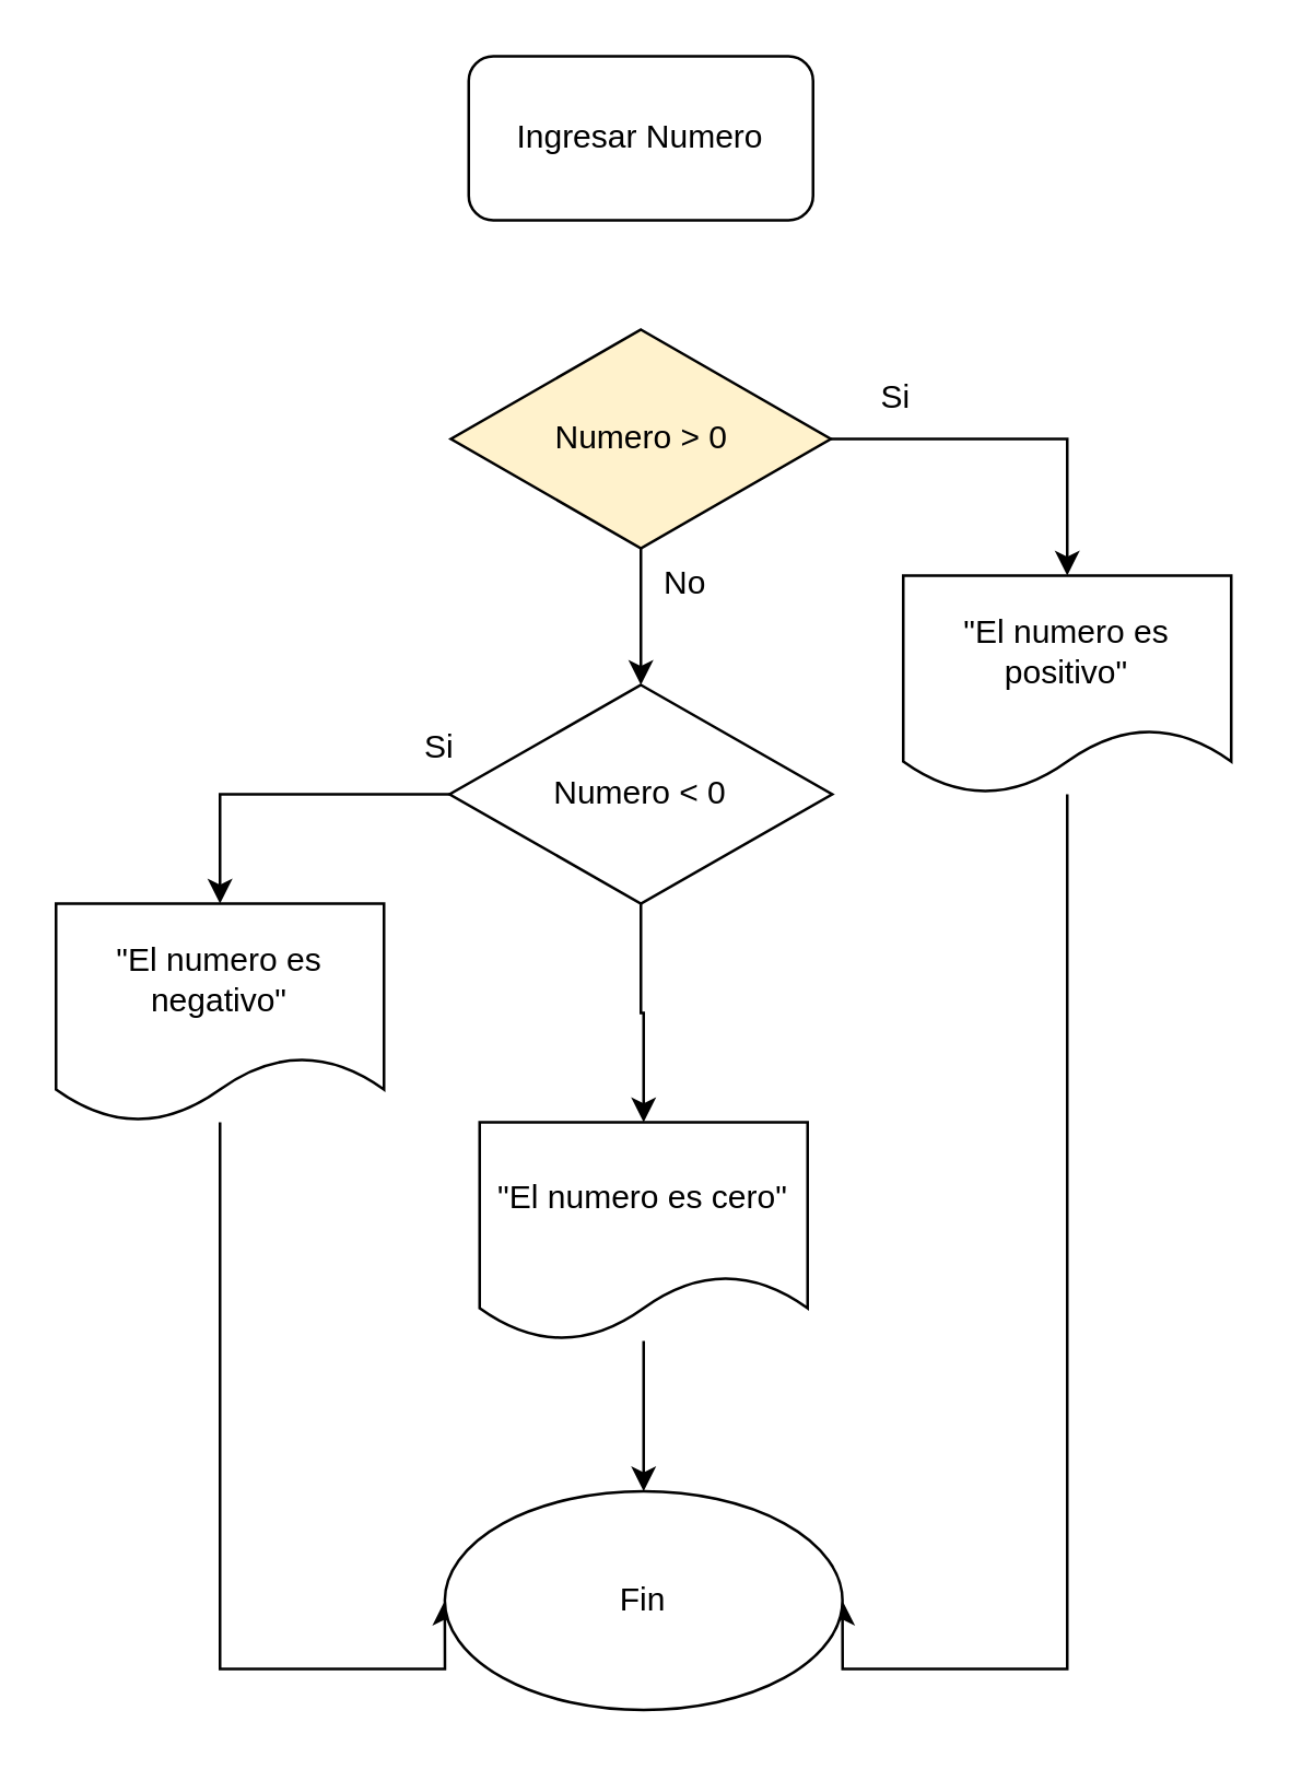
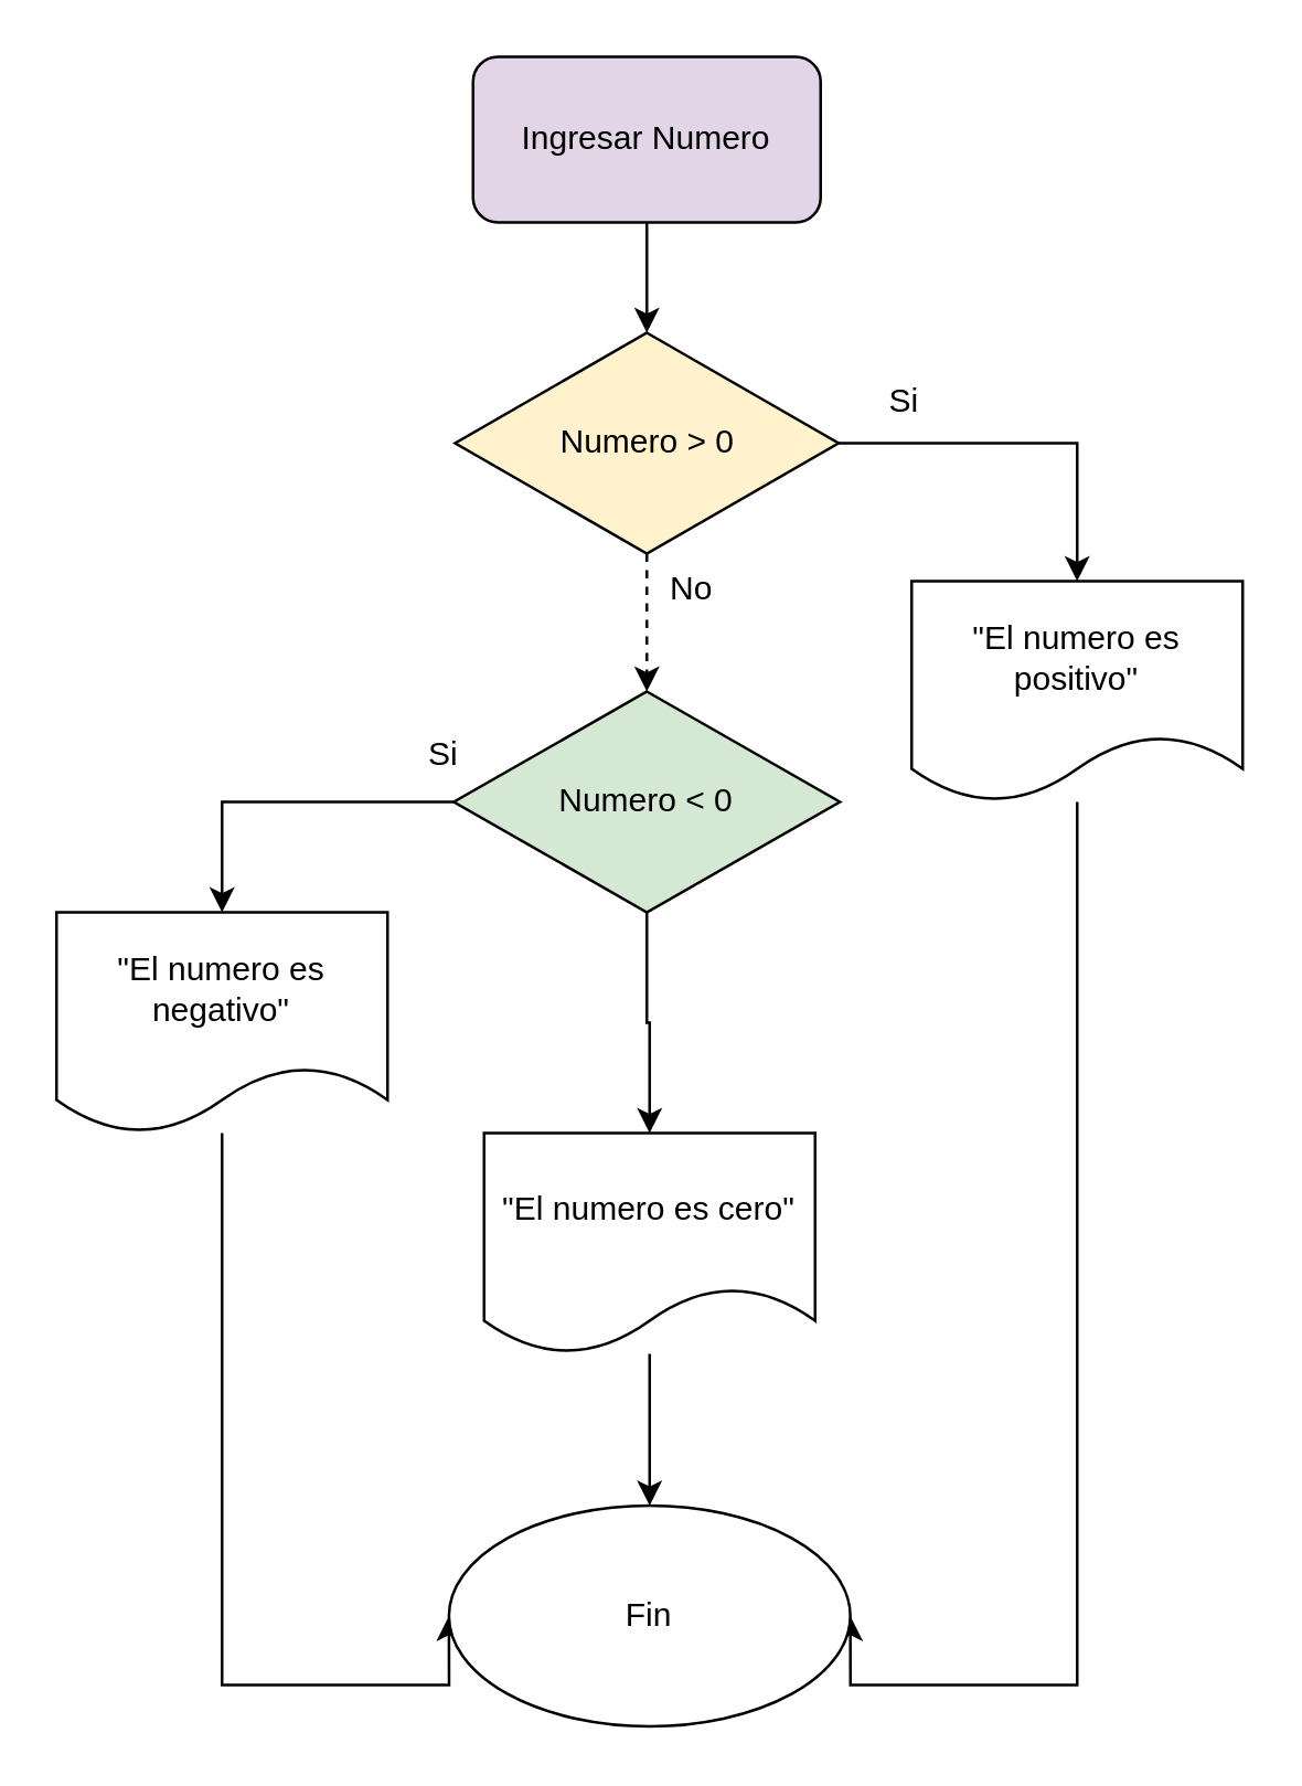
- <mxCell id="3" value="Ingresar Numero" style="rounded=1;whiteSpace=wrap;html=1;" vertex="1" parent="1"><mxGeometry x="171" y="20" width="126" height="60" as="geometry" /></mxCell>
+ <mxCell id="3" value="Ingresar Numero" style="rounded=1;whiteSpace=wrap;html=1;fillColor=#e1d5e7;" vertex="1" parent="1"><mxGeometry x="171" y="20" width="126" height="60" as="geometry" /></mxCell>
+ <mxCell id="2" style="edgeStyle=orthogonalEdgeStyle;rounded=0;orthogonalLoop=1;jettySize=auto;html=1;" edge="1" parent="1" source="3" target="6"><mxGeometry relative="1" as="geometry" /></mxCell>
- <mxCell id="5" style="edgeStyle=orthogonalEdgeStyle;rounded=0;orthogonalLoop=1;jettySize=auto;html=1;entryX=0.5;entryY=0;entryDx=0;entryDy=0;" edge="1" parent="1" source="6" target="10"><mxGeometry relative="1" as="geometry" /></mxCell>
+ <mxCell id="5" style="edgeStyle=orthogonalEdgeStyle;rounded=0;orthogonalLoop=1;jettySize=auto;html=1;entryX=0.5;entryY=0;entryDx=0;entryDy=0;dashed=1;" edge="1" parent="1" source="6" target="10"><mxGeometry relative="1" as="geometry" /></mxCell>
- <mxCell id="10" value="Numero &amp;lt; 0" style="rhombus;whiteSpace=wrap;html=1;" vertex="1" parent="1"><mxGeometry x="164" y="250" width="140" height="80" as="geometry" /></mxCell>
+ <mxCell id="10" value="Numero &amp;lt; 0" style="rhombus;whiteSpace=wrap;html=1;fillColor=#d5e8d4;" vertex="1" parent="1"><mxGeometry x="164" y="250" width="140" height="80" as="geometry" /></mxCell>
